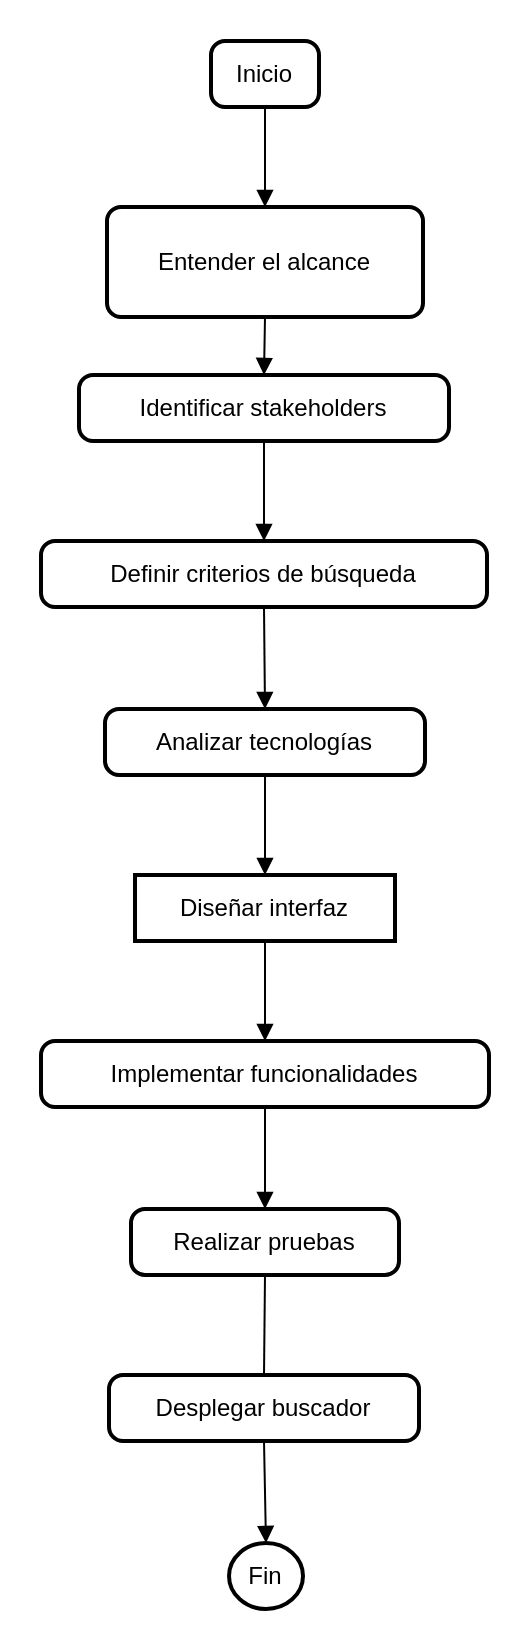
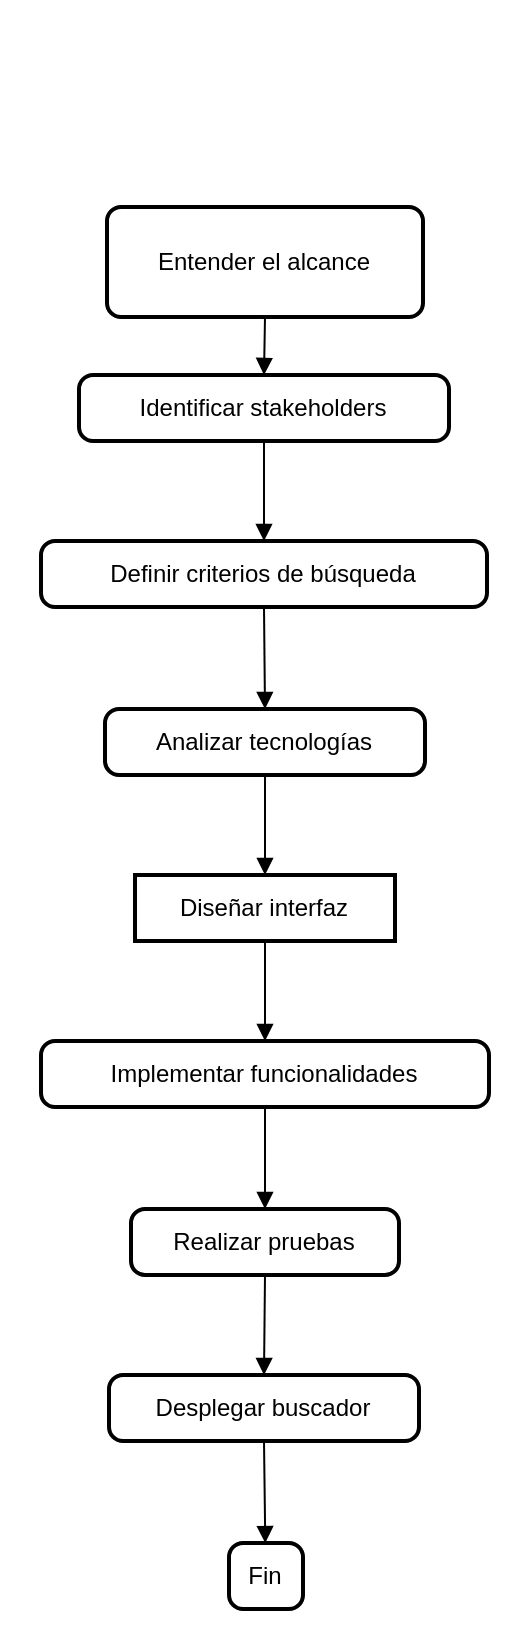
- <mxCell id="2" value="Inicio" style="rounded=1;absoluteArcSize=1;arcSize=14;whiteSpace=wrap;strokeWidth=2;" vertex="1" parent="1"><mxGeometry x="105" width="54" height="33" as="geometry" y="20" /></mxCell>
- <mxCell id="12" value="" style="curved=1;startArrow=none;endArrow=block;exitX=0.5;exitY=1.01;entryX=0.5;entryY=0.01;" edge="1" parent="1" source="2" target="3"><mxGeometry relative="1" as="geometry"><Array as="points" /></mxGeometry></mxCell>
- <mxCell id="19" value="" style="curved=1;startArrow=none;endArrow=none;exitX=0.5;exitY=1.01;entryX=0.5;entryY=0.01;" edge="1" parent="1" source="9" target="10"><mxGeometry relative="1" as="geometry"><Array as="points" /></mxGeometry></mxCell>
+ <mxCell id="19" value="" style="curved=1;startArrow=none;endArrow=block;exitX=0.5;exitY=1.01;entryX=0.5;entryY=0.01;" edge="1" parent="1" source="9" target="10"><mxGeometry relative="1" as="geometry"><Array as="points" /></mxGeometry></mxCell>
- <mxCell id="11" value="Fin" style="ellipse;absoluteArcSize=1;arcSize=14;whiteSpace=wrap;strokeWidth=2;" vertex="1" parent="1"><mxGeometry x="114" y="771" width="37" height="33" as="geometry" /></mxCell>
+ <mxCell id="11" value="Fin" style="rounded=1;absoluteArcSize=1;arcSize=14;whiteSpace=wrap;strokeWidth=2;" vertex="1" parent="1"><mxGeometry x="114" y="771" width="37" height="33" as="geometry" /></mxCell>
